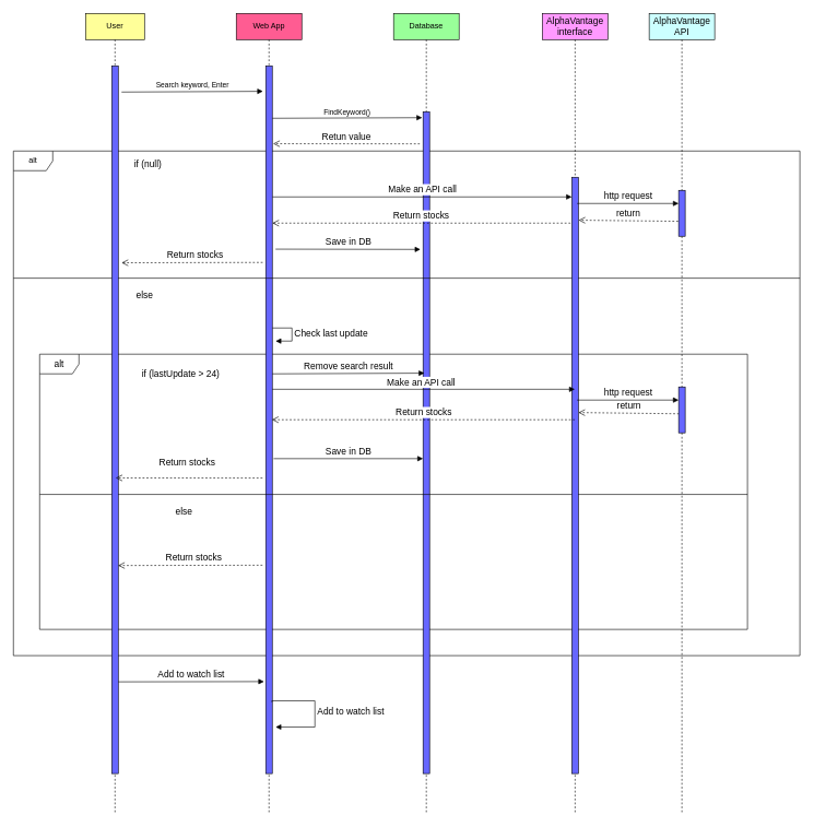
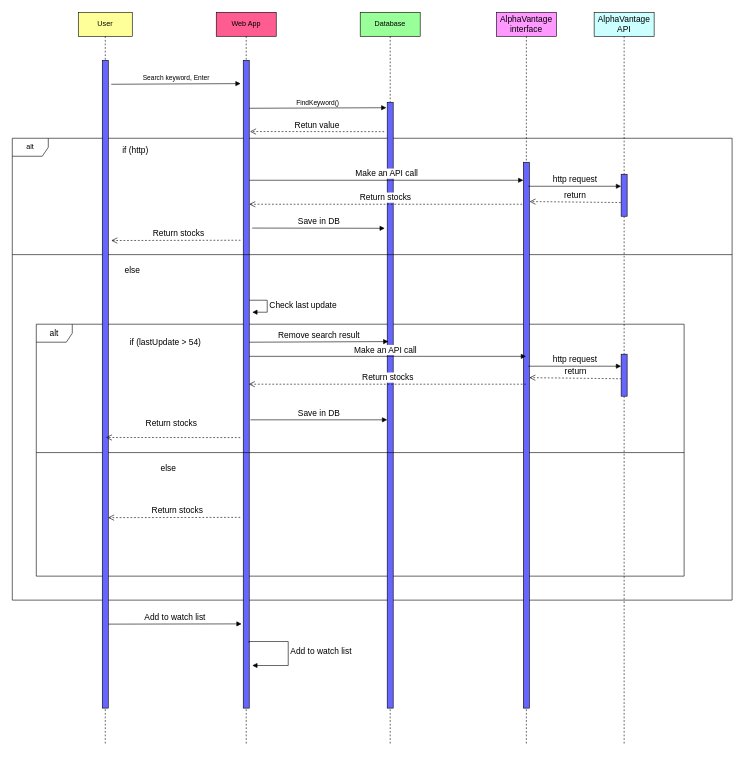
- <mxCell id="23" value="&lt;font style=&quot;font-size: 14px&quot;&gt;if (null)&lt;/font&gt;" style="text;html=1;align=center;verticalAlign=middle;resizable=0;points=[];autosize=1;strokeColor=none;fillColor=none;" vertex="1" parent="1"><mxGeometry x="195" y="240" width="60" height="20" as="geometry" /></mxCell>
+ <mxCell id="23" value="&lt;font style=&quot;font-size: 14px&quot;&gt;if (http)&lt;/font&gt;" style="text;html=1;align=center;verticalAlign=middle;resizable=0;points=[];autosize=1;strokeColor=none;fillColor=none;" vertex="1" parent="1"><mxGeometry x="195" y="240" width="60" height="20" as="geometry" /></mxCell>
- <mxCell id="27" value="if (lastUpdate &amp;gt; 24)" style="text;html=1;align=center;verticalAlign=middle;resizable=0;points=[];autosize=1;strokeColor=none;fillColor=none;fontSize=14;" vertex="1" parent="1"><mxGeometry x="210" y="560" width="130" height="20" as="geometry" /></mxCell>
+ <mxCell id="27" value="if (lastUpdate &amp;gt; 54)" style="text;html=1;align=center;verticalAlign=middle;resizable=0;points=[];autosize=1;strokeColor=none;fillColor=none;fontSize=14;" vertex="1" parent="1"><mxGeometry x="210" y="560" width="130" height="20" as="geometry" /></mxCell>
